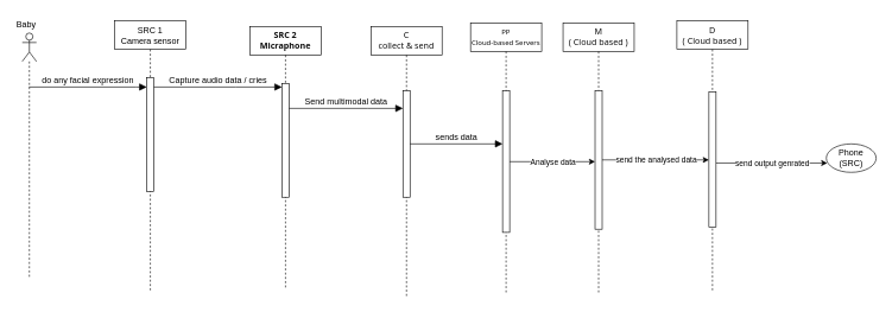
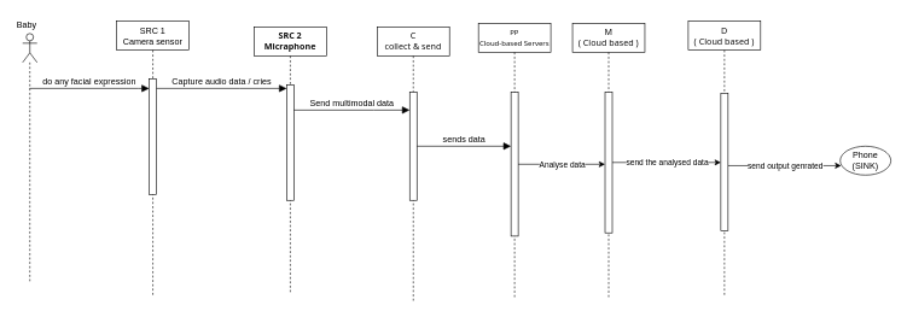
- <mxCell id="15" value="Phone&lt;div&gt;(SRC)&lt;/div&gt;" style="ellipse;whiteSpace=wrap;html=1;" parent="1" vertex="1"><mxGeometry x="1160" y="202" width="70" height="40" as="geometry" /></mxCell>
+ <mxCell id="15" value="Phone&lt;div&gt;(SINK)&lt;/div&gt;" style="ellipse;whiteSpace=wrap;html=1;" parent="1" vertex="1"><mxGeometry x="1160" y="202" width="70" height="40" as="geometry" /></mxCell>
